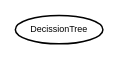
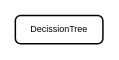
- <mxCell id="2" value="DecissionTree" style="ellipse;absoluteArcSize=1;arcSize=14;whiteSpace=wrap;strokeWidth=2;" vertex="1" parent="1"><mxGeometry x="20" y="20" width="117" height="38" as="geometry" /></mxCell>
+ <mxCell id="2" value="DecissionTree" style="rounded=1;absoluteArcSize=1;arcSize=14;whiteSpace=wrap;strokeWidth=2;" vertex="1" parent="1"><mxGeometry x="20" y="20" width="117" height="38" as="geometry" /></mxCell>
